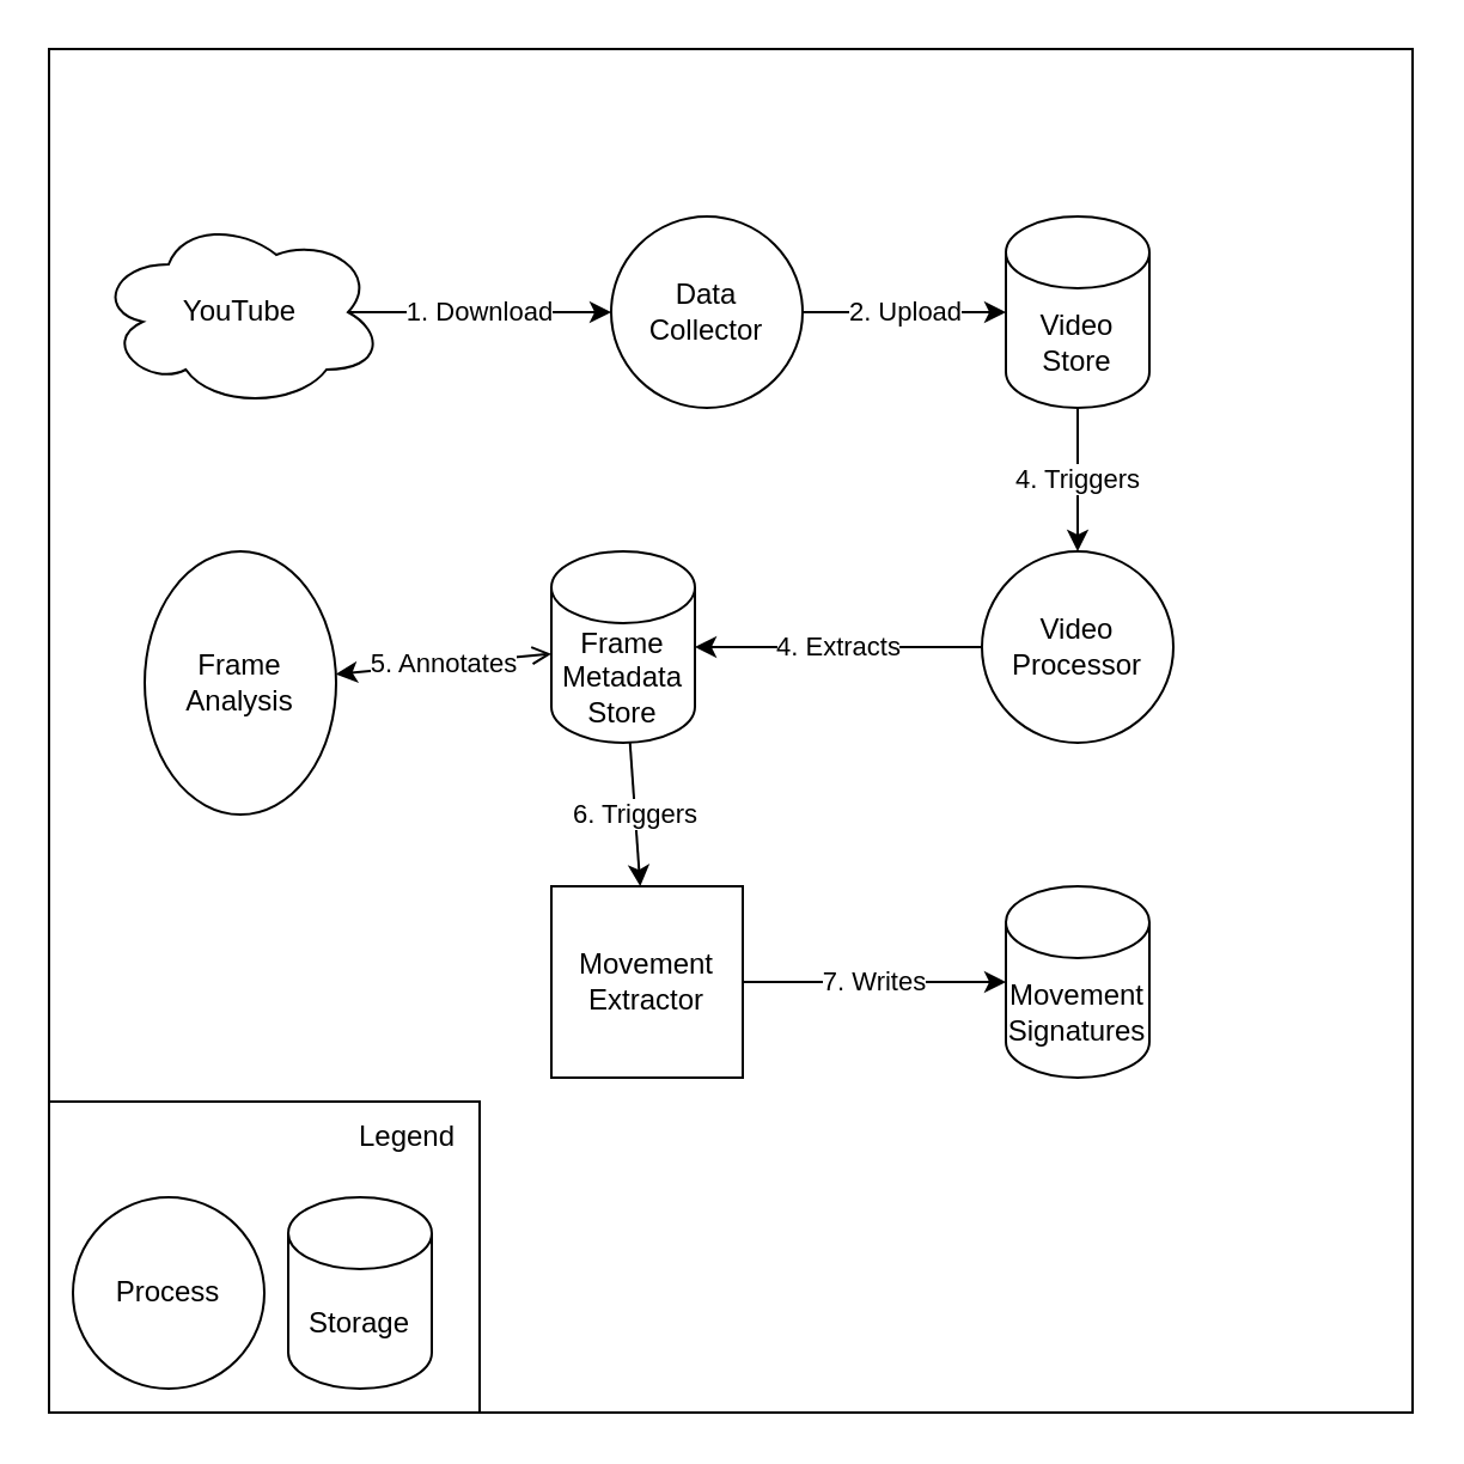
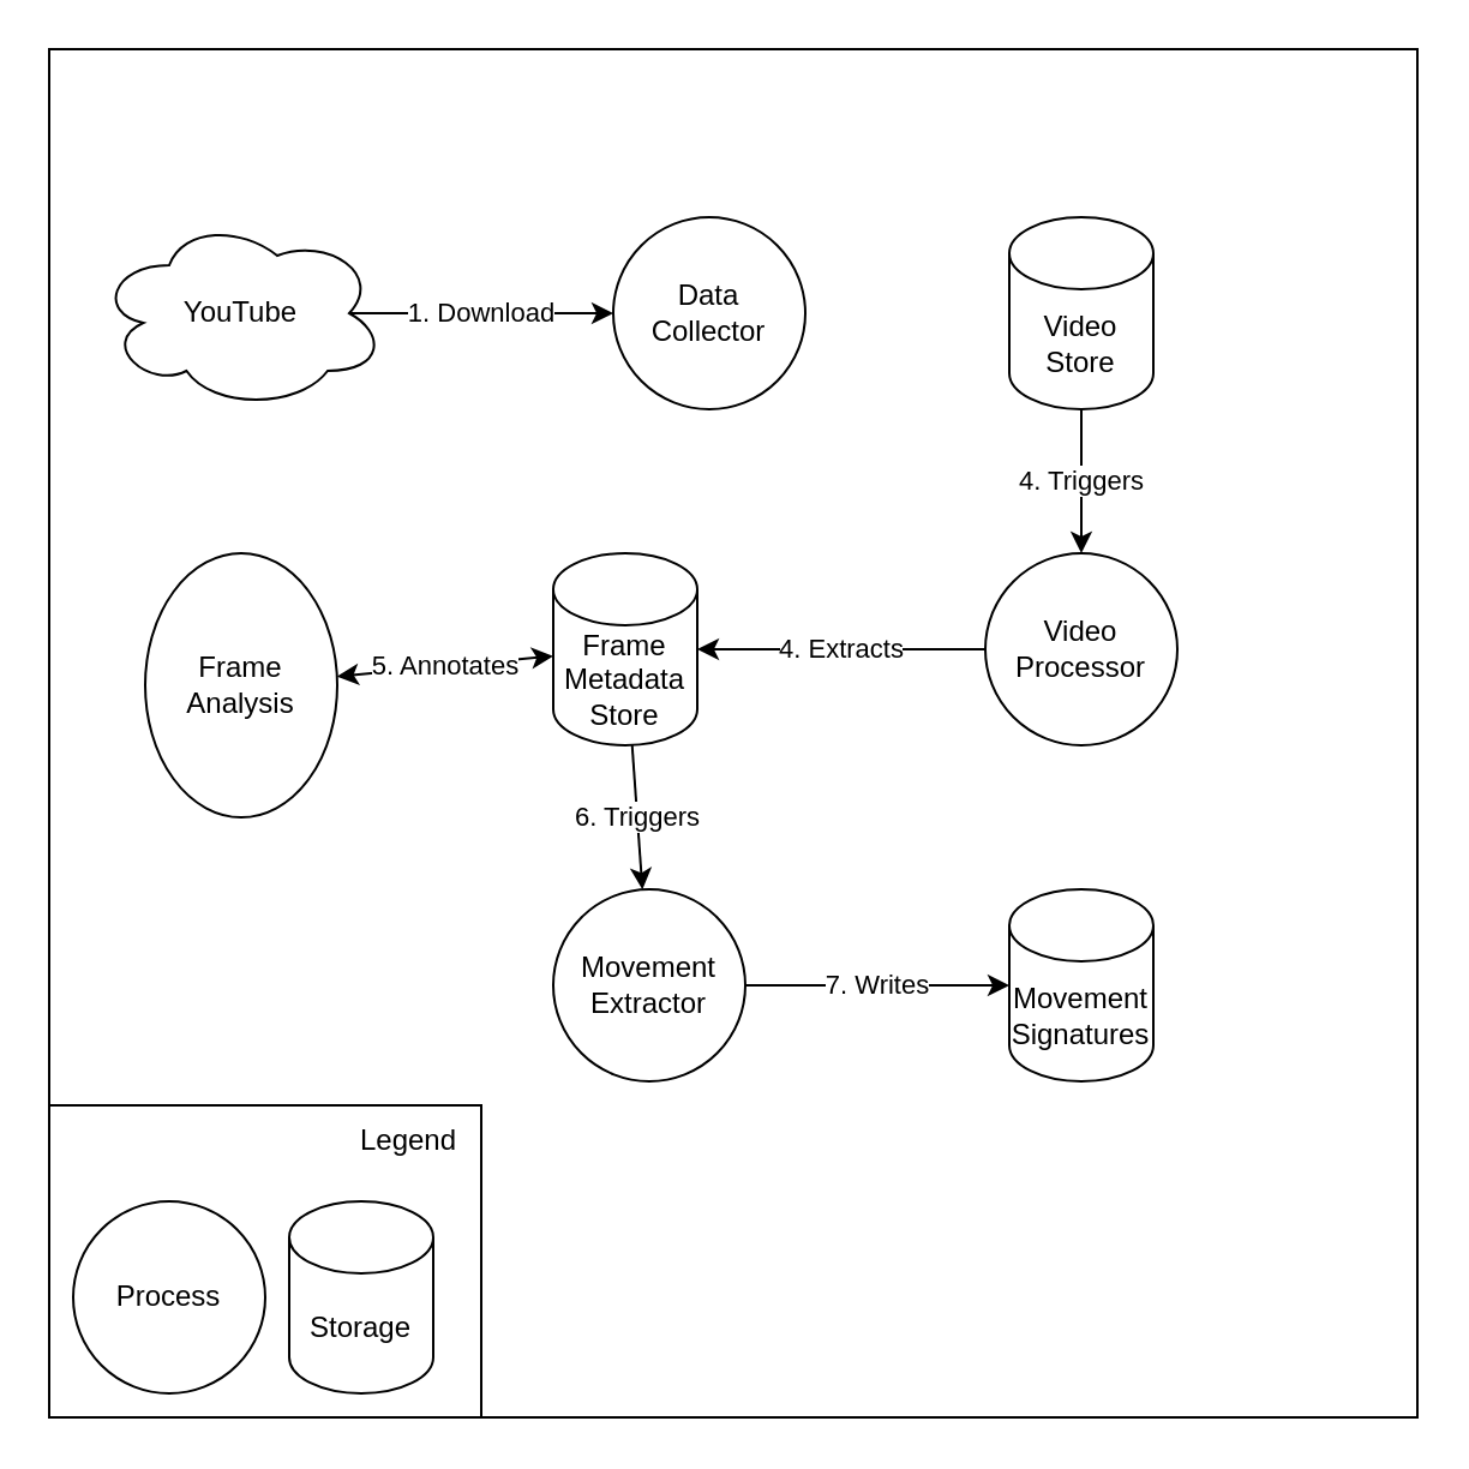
- <mxCell id="6" value="2. Upload" style="edgeStyle=orthogonalEdgeStyle;rounded=0;orthogonalLoop=1;jettySize=auto;html=1;" edge="1" parent="1" source="7" target="9"><mxGeometry relative="1" as="geometry" /></mxCell>
- <mxCell id="14" value="5. Annotates" style="endArrow=open;startArrow=classic;html=1;rounded=0;" edge="1" parent="1" source="13" target="12"><mxGeometry width="50" height="50" relative="1" as="geometry"><mxPoint x="390" y="290" as="sourcePoint" /><mxPoint x="440" y="240" as="targetPoint" /></mxGeometry></mxCell>
+ <mxCell id="14" value="5. Annotates" style="endArrow=classic;startArrow=classic;html=1;rounded=0;" edge="1" parent="1" source="13" target="12"><mxGeometry width="50" height="50" relative="1" as="geometry"><mxPoint x="390" y="290" as="sourcePoint" /><mxPoint x="440" y="240" as="targetPoint" /></mxGeometry></mxCell>
- <mxCell id="16" value="Movement&lt;br&gt;Extractor" style="whiteSpace=wrap;html=1;aspect=fixed;rounded=0;" vertex="1" parent="1"><mxGeometry x="230" y="370" width="80" height="80" as="geometry" /></mxCell>
+ <mxCell id="16" value="Movement&lt;br&gt;Extractor" style="ellipse;whiteSpace=wrap;html=1;aspect=fixed;" vertex="1" parent="1"><mxGeometry x="230" y="370" width="80" height="80" as="geometry" /></mxCell>
